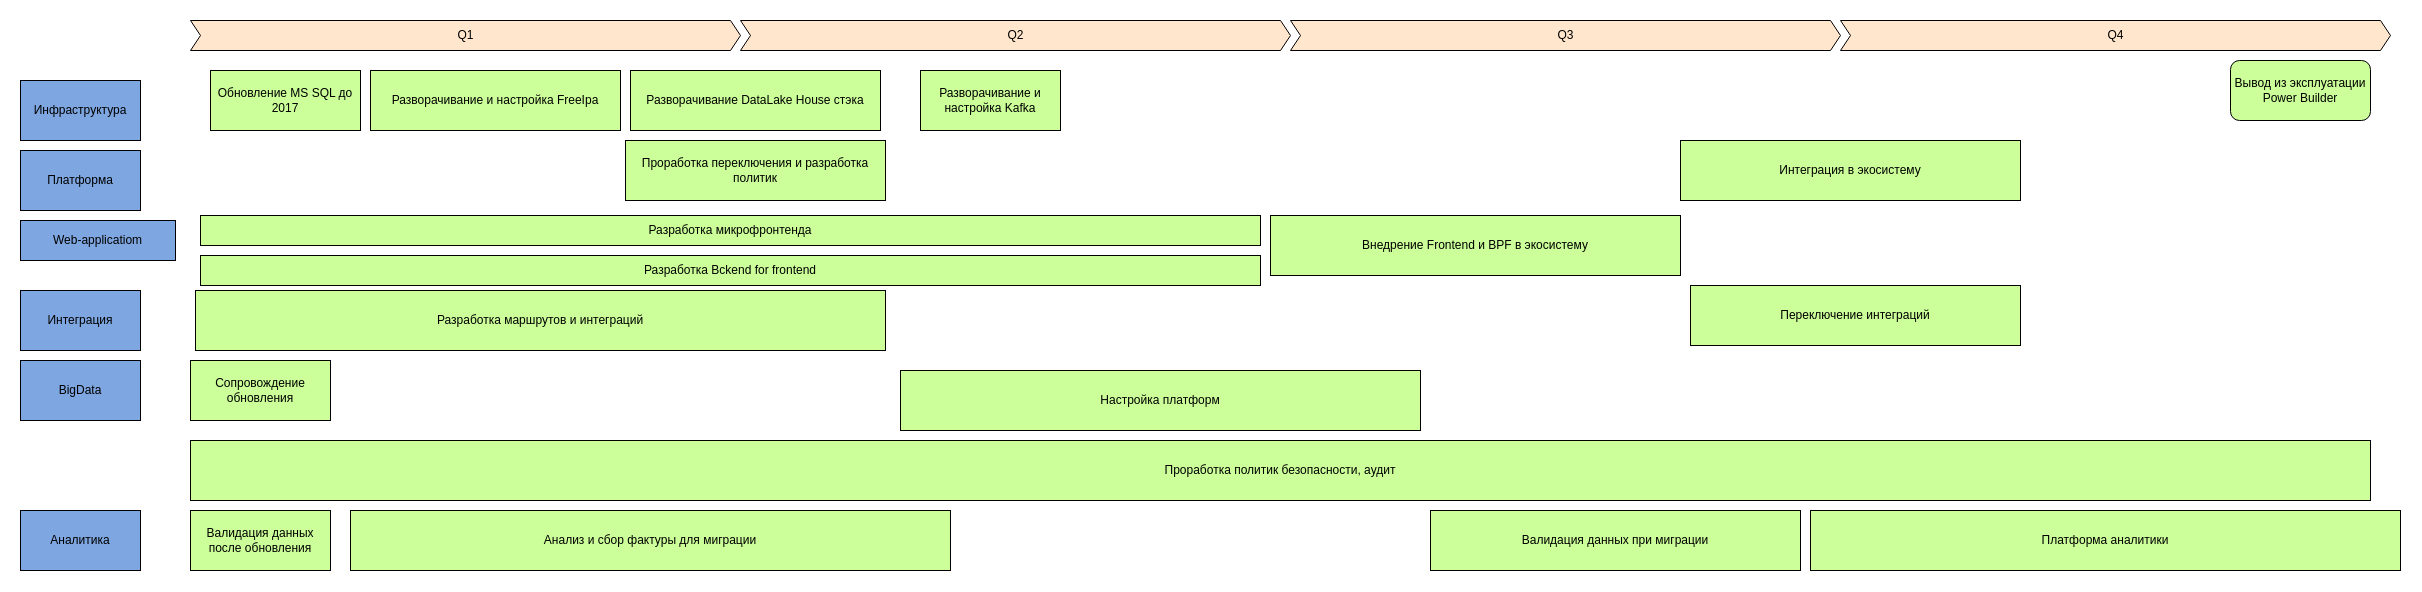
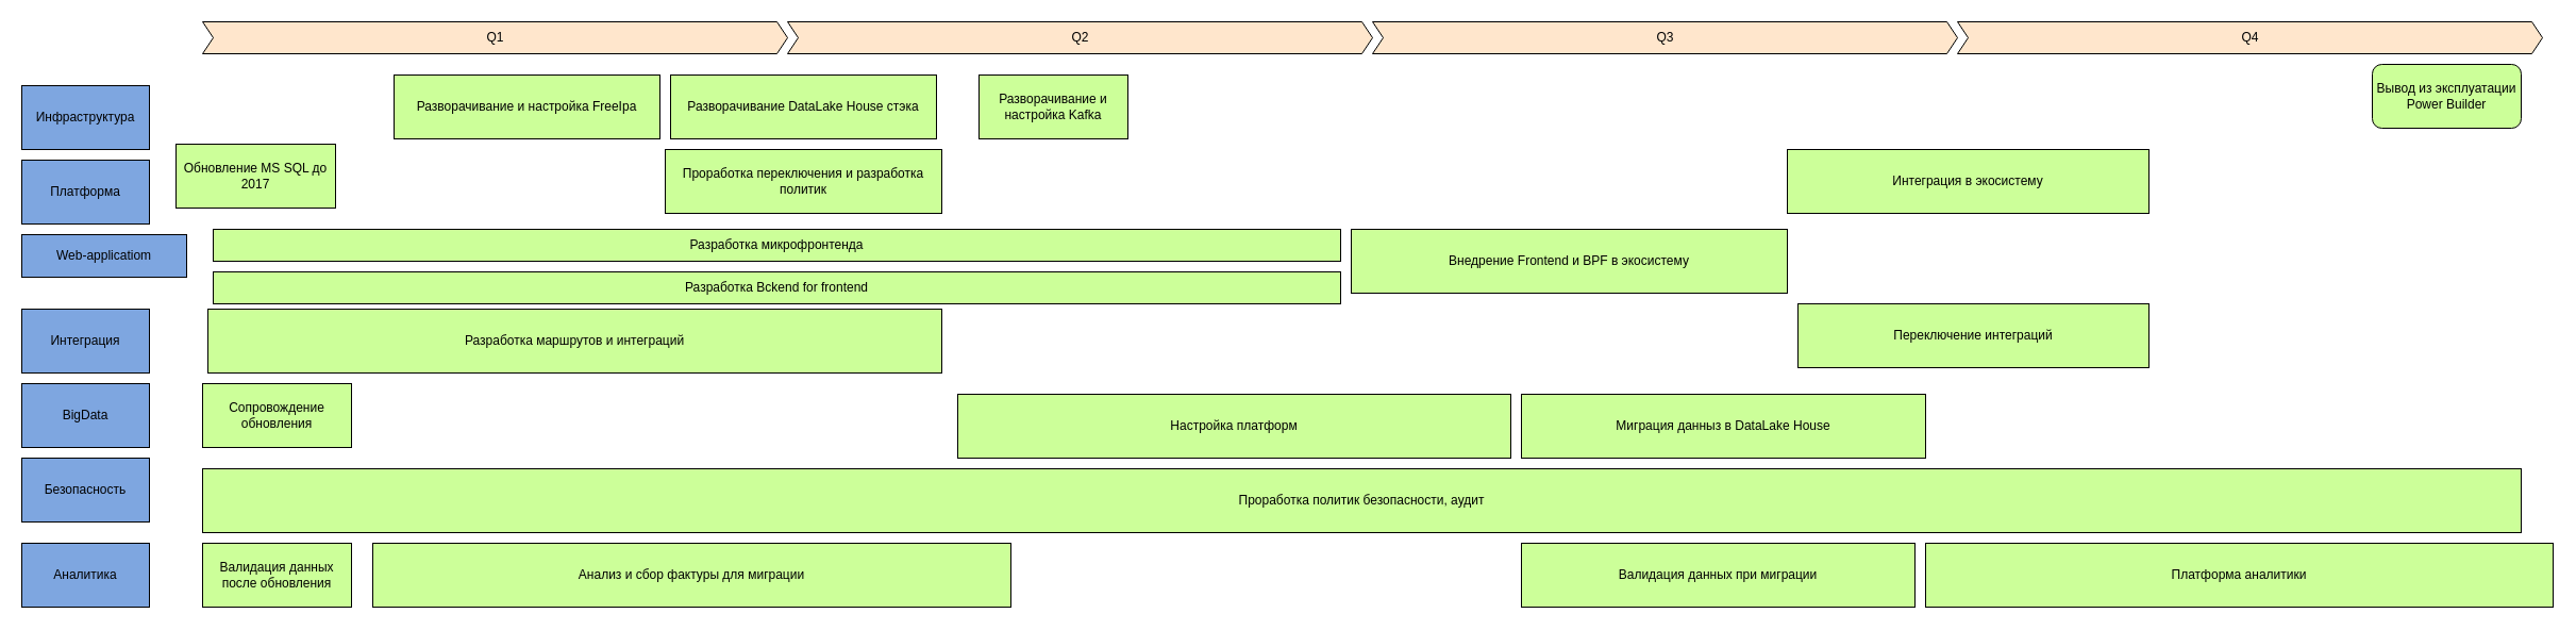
- <mxCell id="17" value="&lt;font color=&quot;#000000&quot;&gt;Обновление MS SQL до 2017&lt;/font&gt;" style="rounded=0;whiteSpace=wrap;html=1;fillColor=#CCFF99;" vertex="1" parent="1"><mxGeometry x="210" y="70" width="150" height="60" as="geometry" /></mxCell>
+ <mxCell id="17" value="&lt;font color=&quot;#000000&quot;&gt;Обновление MS SQL до 2017&lt;/font&gt;" style="rounded=0;whiteSpace=wrap;html=1;fillColor=#CCFF99;" vertex="1" parent="1"><mxGeometry x="165" y="135" width="150" height="60" as="geometry" /></mxCell>
+ <mxCell id="26" value="&lt;font color=&quot;#000000&quot;&gt;Миграция данныз в DataLake House&lt;/font&gt;" style="rounded=0;whiteSpace=wrap;html=1;fillColor=#CCFF99;" vertex="1" parent="1"><mxGeometry x="1430" y="370" width="380" height="60" as="geometry" /></mxCell>
+ <mxCell id="11" value="Безопасность" style="rounded=0;whiteSpace=wrap;html=1;fillColor=#7EA6E0;" vertex="1" parent="1"><mxGeometry x="20" y="430" width="120" height="60" as="geometry" /></mxCell>
